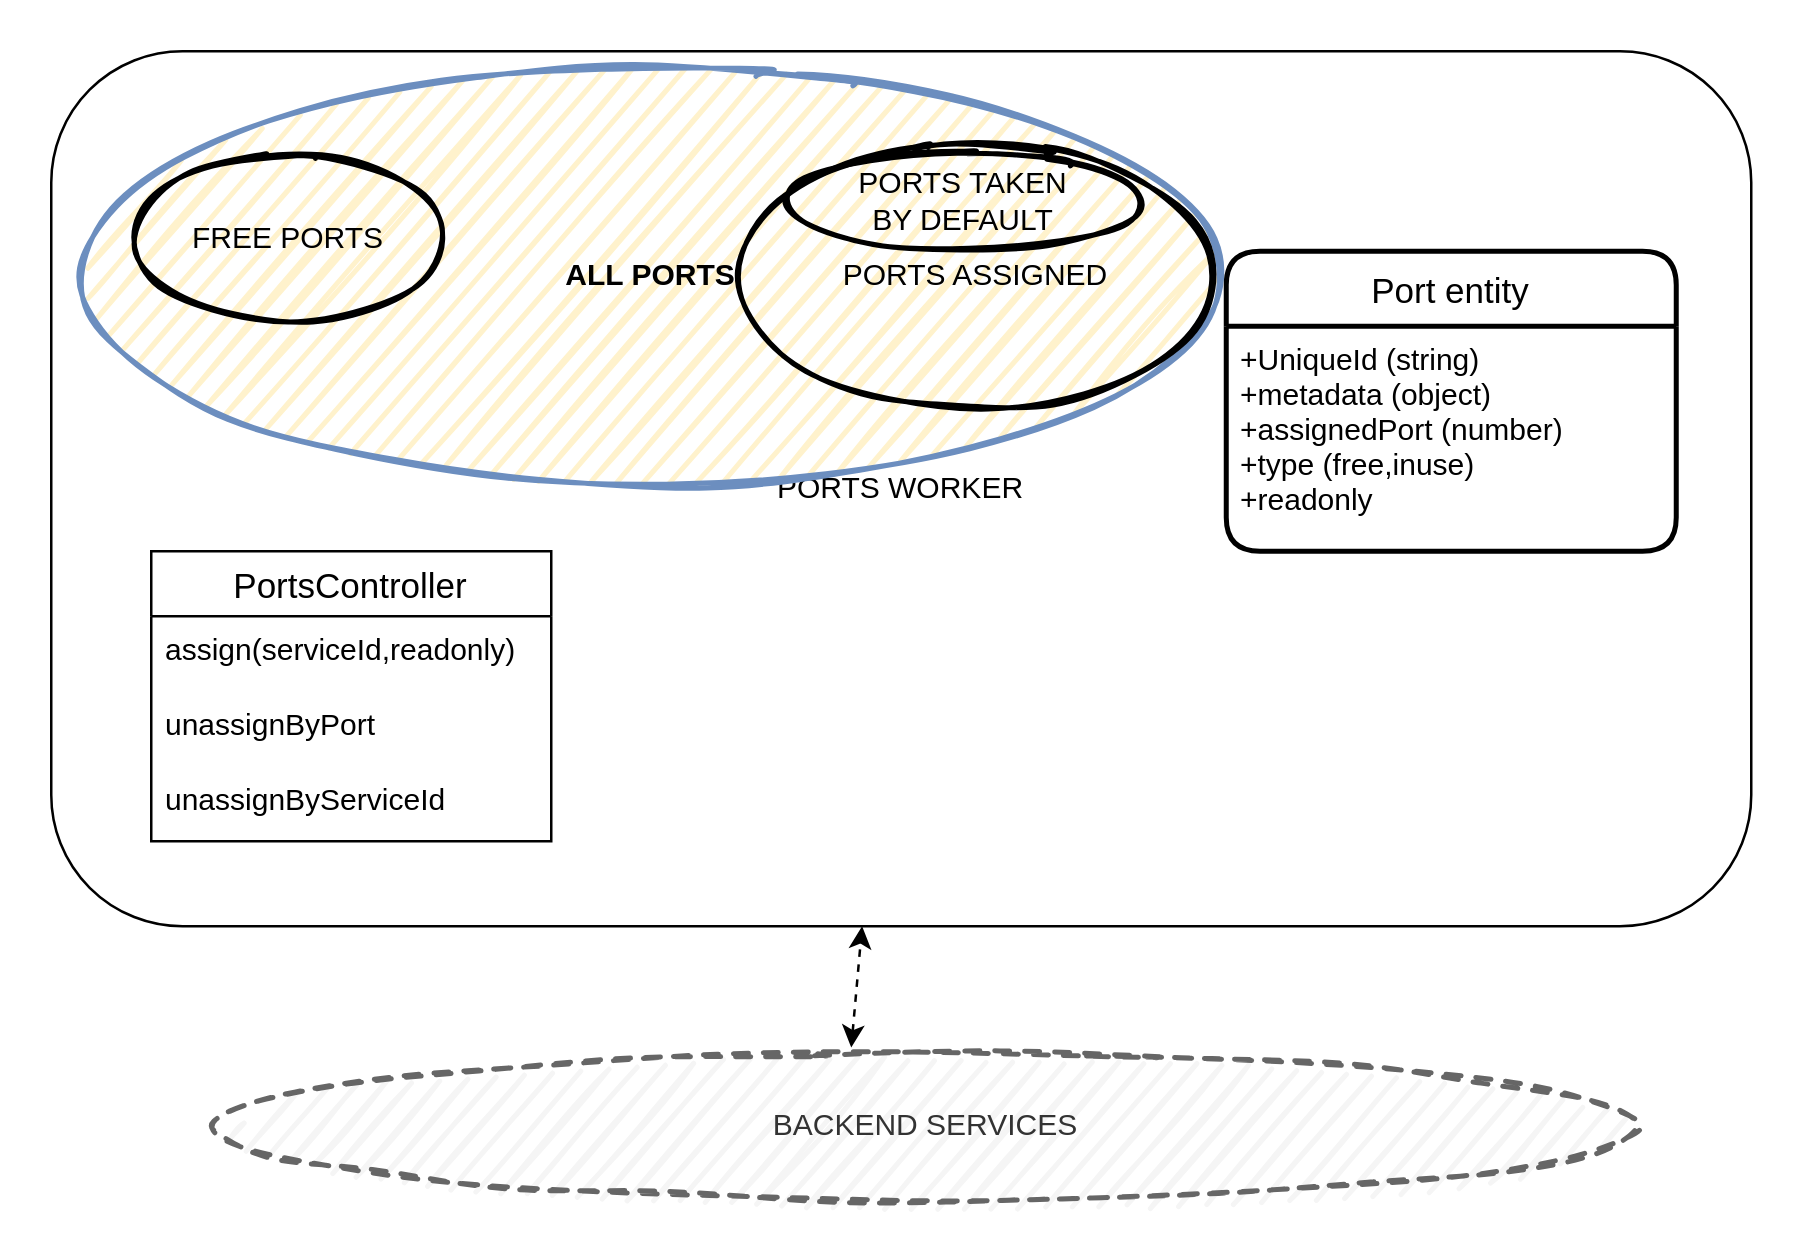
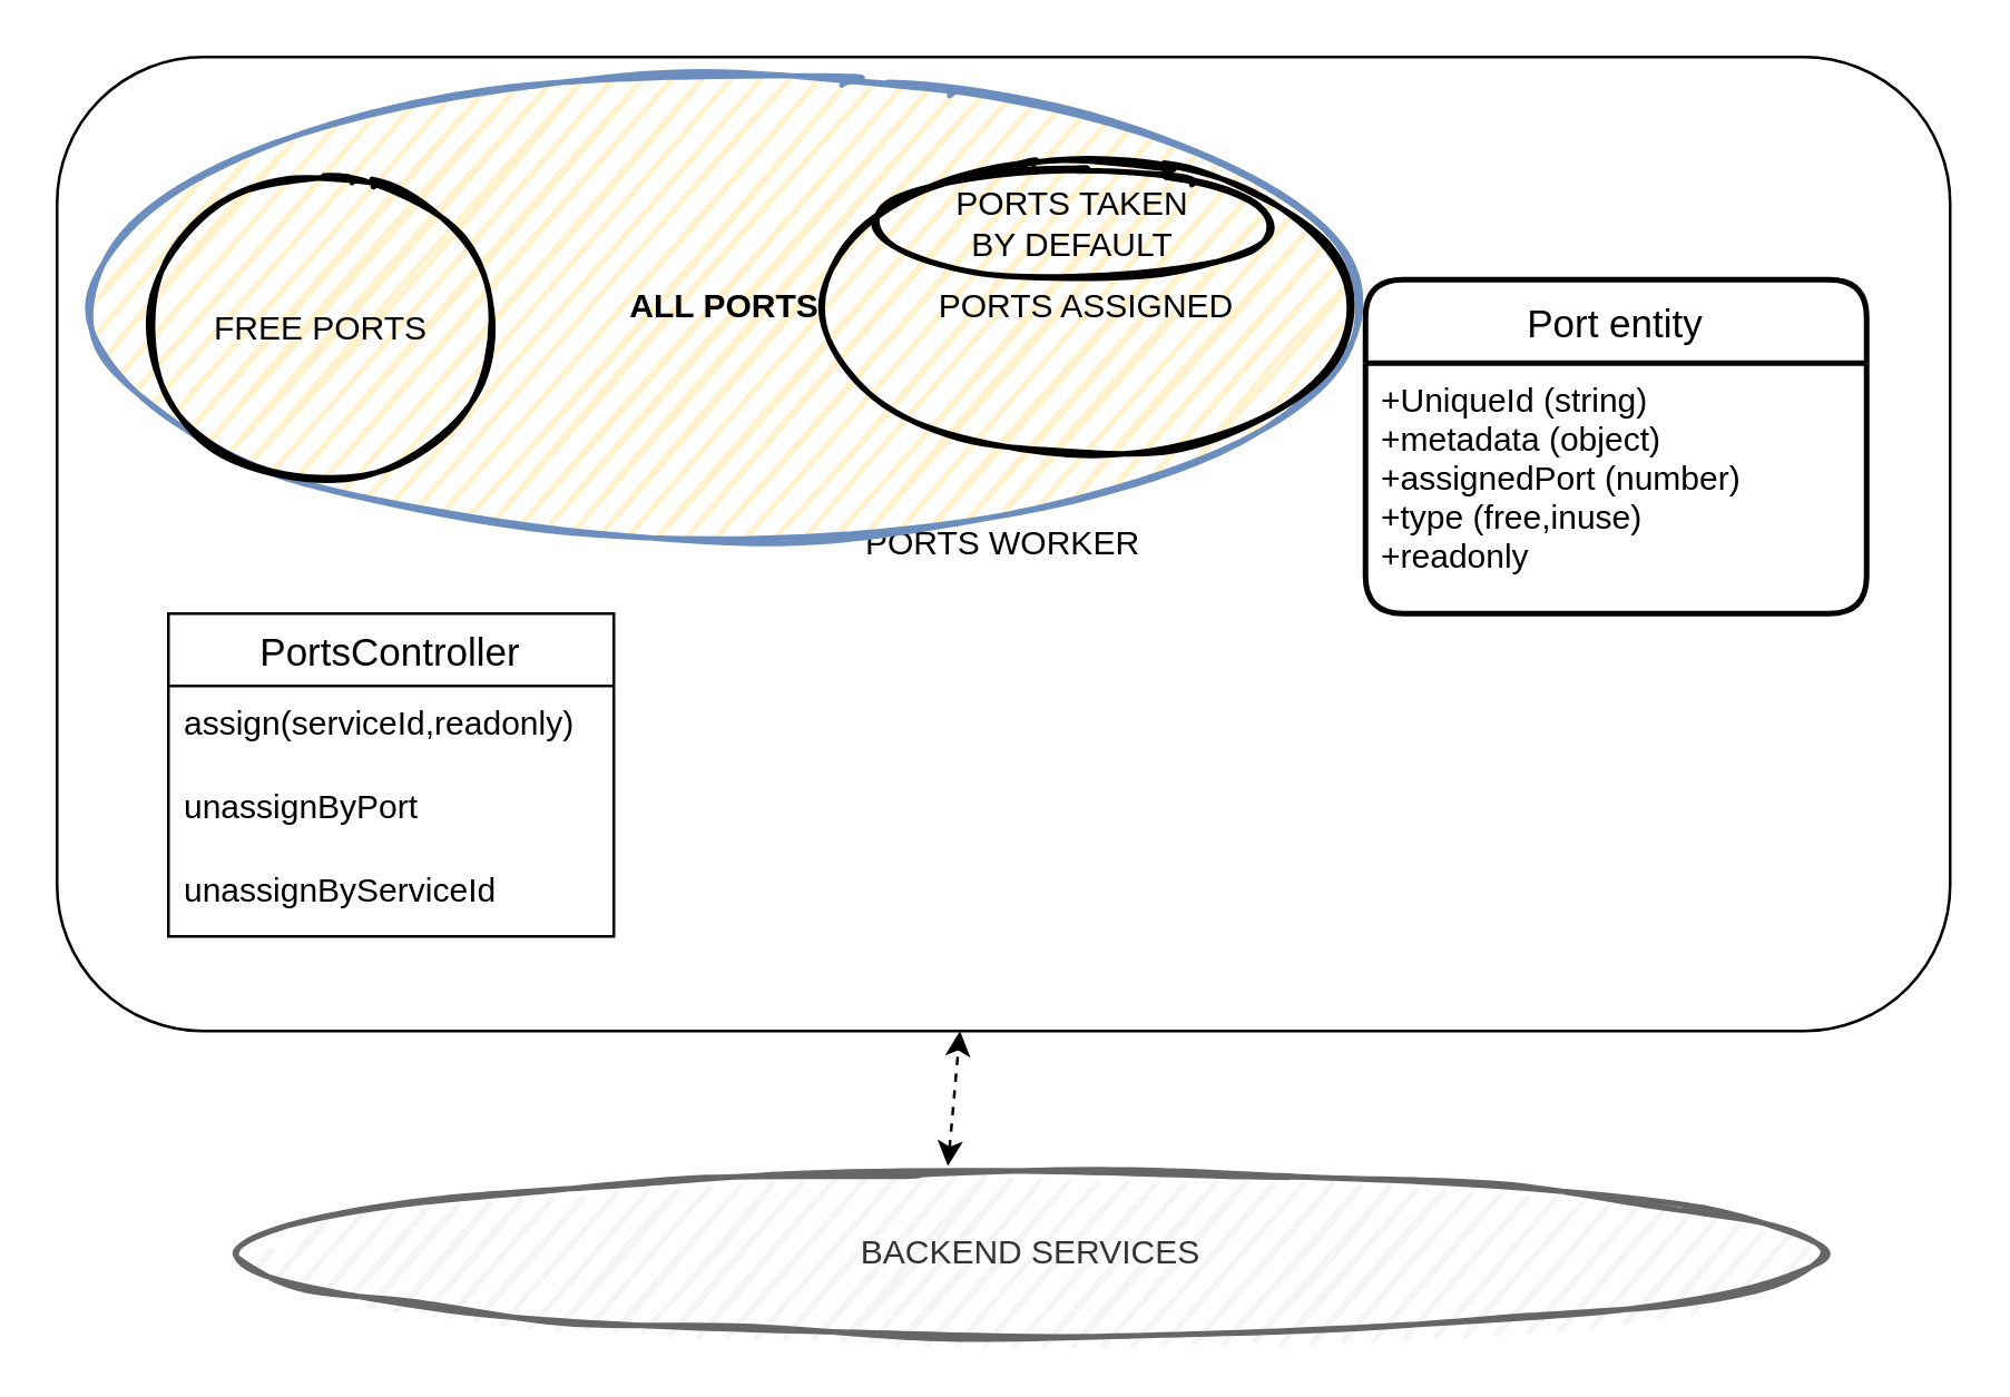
- <mxCell id="4" value="FREE PORTS" style="ellipse;whiteSpace=wrap;html=1;strokeWidth=2;fillWeight=2;hachureGap=8;fillStyle=dots;sketch=1;fillColor=none;" vertex="1" parent="1"><mxGeometry x="50" y="60" width="130" height="70" as="geometry" /></mxCell>
+ <mxCell id="4" value="FREE PORTS" style="ellipse;whiteSpace=wrap;html=1;strokeWidth=2;fillWeight=2;hachureGap=8;fillStyle=dots;sketch=1;fillColor=none;" vertex="1" parent="1"><mxGeometry x="50" y="60" width="130" height="115" as="geometry" /></mxCell>
- <mxCell id="7" value="BACKEND SERVICES" style="ellipse;whiteSpace=wrap;html=1;strokeWidth=2;fillWeight=2;hachureGap=8;fillColor=#f5f5f5;fillStyle=dots;sketch=1;fontColor=#333333;strokeColor=#666666;dashed=1;" vertex="1" parent="1"><mxGeometry x="70" y="420" width="600" height="60" as="geometry" /></mxCell>
+ <mxCell id="7" value="BACKEND SERVICES" style="ellipse;whiteSpace=wrap;html=1;strokeWidth=2;fillWeight=2;hachureGap=8;fillColor=#f5f5f5;fillStyle=dots;sketch=1;fontColor=#333333;strokeColor=#666666;" vertex="1" parent="1"><mxGeometry x="70" y="420" width="600" height="60" as="geometry" /></mxCell>
